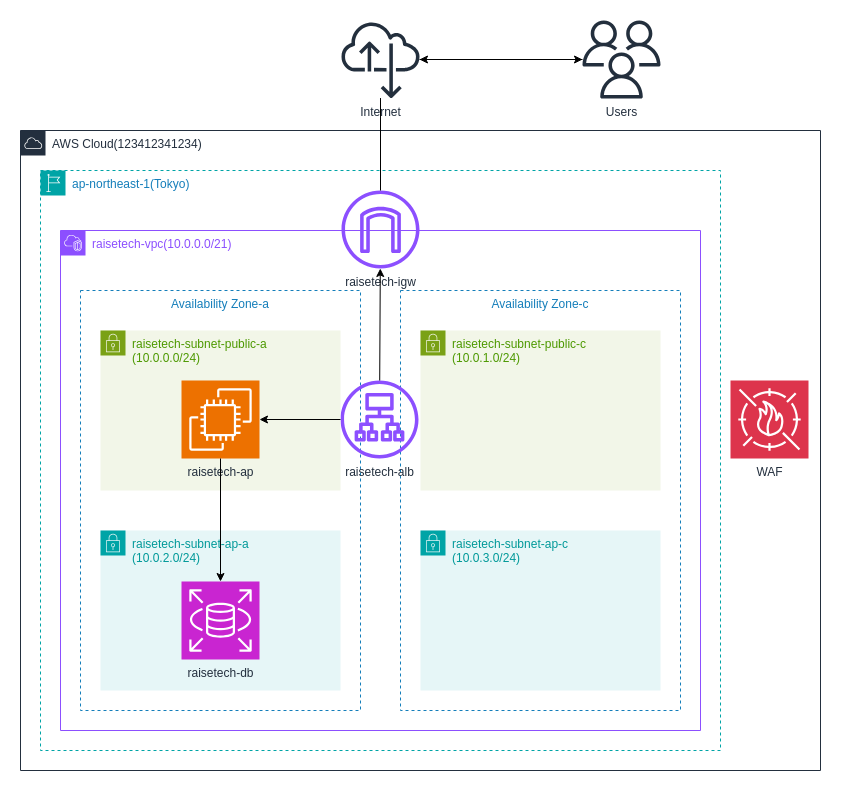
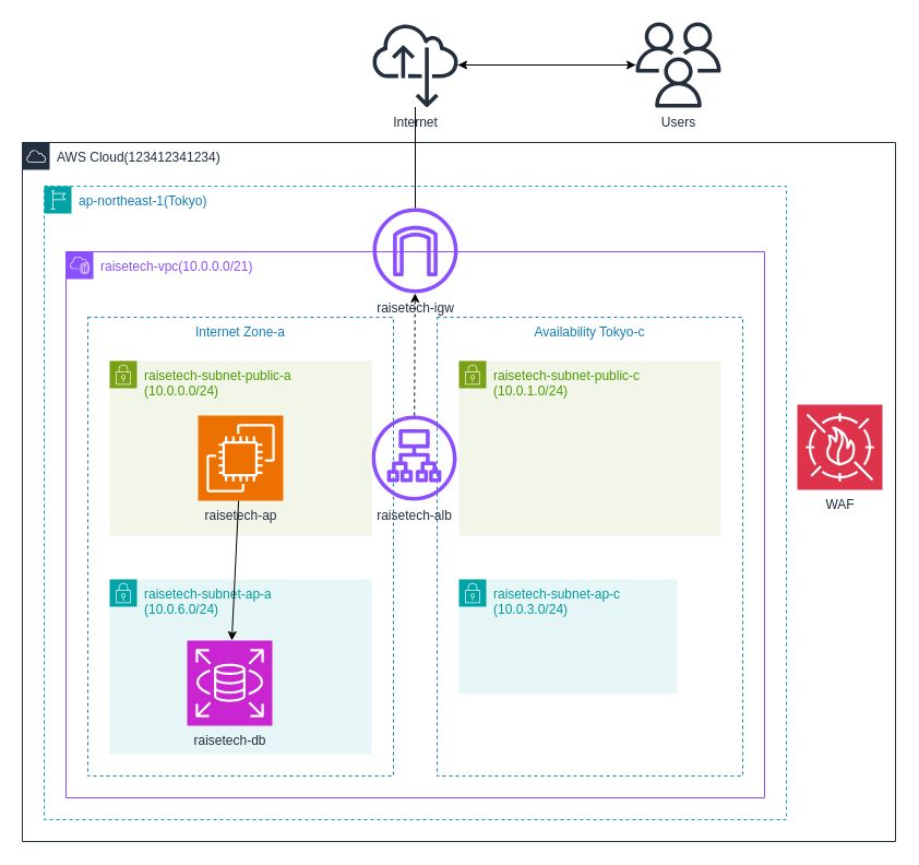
- <mxCell id="4" value="Availability Zone-a" style="fillColor=none;strokeColor=#147EBA;dashed=1;verticalAlign=top;fontStyle=0;fontColor=#147EBA;whiteSpace=wrap;html=1;" parent="1" vertex="1"><mxGeometry x="80" y="290" width="280" height="420" as="geometry" /></mxCell>
+ <mxCell id="4" value="Internet Zone-a" style="fillColor=none;strokeColor=#147EBA;dashed=1;verticalAlign=top;fontStyle=0;fontColor=#147EBA;whiteSpace=wrap;html=1;" parent="1" vertex="1"><mxGeometry x="80" y="290" width="280" height="420" as="geometry" /></mxCell>
- <mxCell id="3" value="Availability Zone-c" style="fillColor=none;strokeColor=#147EBA;dashed=1;verticalAlign=top;fontStyle=0;fontColor=#147EBA;whiteSpace=wrap;html=1;" parent="1" vertex="1"><mxGeometry x="400" y="290" width="280" height="420" as="geometry" /></mxCell>
+ <mxCell id="3" value="Availability Tokyo-c" style="fillColor=none;strokeColor=#147EBA;dashed=1;verticalAlign=top;fontStyle=0;fontColor=#147EBA;whiteSpace=wrap;html=1;" parent="1" vertex="1"><mxGeometry x="400" y="290" width="280" height="420" as="geometry" /></mxCell>
- <mxCell id="11" style="edgeStyle=none;html=1;" parent="8" source="10" target="9" edge="1"><mxGeometry relative="1" as="geometry" /></mxCell>
+ <mxCell id="11" style="edgeStyle=none;html=1;dashed=1;" parent="8" source="10" target="9" edge="1"><mxGeometry relative="1" as="geometry" /></mxCell>
- <mxCell id="14" value="" style="edgeStyle=none;html=1;" parent="1" source="10" target="13" edge="1"><mxGeometry relative="1" as="geometry" /></mxCell>
- <mxCell id="7" value="WAF" style="sketch=0;points=[[0,0,0],[0.25,0,0],[0.5,0,0],[0.75,0,0],[1,0,0],[0,1,0],[0.25,1,0],[0.5,1,0],[0.75,1,0],[1,1,0],[0,0.25,0],[0,0.5,0],[0,0.75,0],[1,0.25,0],[1,0.5,0],[1,0.75,0]];outlineConnect=0;fontColor=#232F3E;fillColor=#DD344C;strokeColor=#ffffff;dashed=0;verticalLabelPosition=bottom;verticalAlign=top;align=center;html=1;fontSize=12;fontStyle=0;aspect=fixed;shape=mxgraph.aws4.resourceIcon;resIcon=mxgraph.aws4.waf;" vertex="1" parent="5"><mxGeometry x="710" y="250" width="78" height="78" as="geometry" /></mxCell>
+ <mxCell id="7" value="WAF" style="sketch=0;points=[[0,0,0],[0.25,0,0],[0.5,0,0],[0.75,0,0],[1,0,0],[0,1,0],[0.25,1,0],[0.5,1,0],[0.75,1,0],[1,1,0],[0,0.25,0],[0,0.5,0],[0,0.75,0],[1,0.25,0],[1,0.5,0],[1,0.75,0]];outlineConnect=0;fontColor=#232F3E;fillColor=#DD344C;strokeColor=#ffffff;dashed=0;verticalLabelPosition=bottom;verticalAlign=top;align=center;html=1;fontSize=12;fontStyle=0;aspect=fixed;shape=mxgraph.aws4.resourceIcon;resIcon=mxgraph.aws4.waf;" vertex="1" parent="5"><mxGeometry x="710" y="240" width="78" height="78" as="geometry" /></mxCell>
- <mxCell id="15" value="&lt;font style=&quot;color: rgb(0, 153, 153);&quot;&gt;raisetech-subnet-ap-a&lt;/font&gt;&lt;div&gt;&lt;font style=&quot;color: rgb(0, 153, 153);&quot;&gt;(10.0.2.0/24)&lt;/font&gt;&lt;/div&gt;" style="points=[[0,0],[0.25,0],[0.5,0],[0.75,0],[1,0],[1,0.25],[1,0.5],[1,0.75],[1,1],[0.75,1],[0.5,1],[0.25,1],[0,1],[0,0.75],[0,0.5],[0,0.25]];outlineConnect=0;gradientColor=none;html=1;whiteSpace=wrap;fontSize=12;fontStyle=0;container=1;pointerEvents=0;collapsible=0;recursiveResize=0;shape=mxgraph.aws4.group;grIcon=mxgraph.aws4.group_security_group;grStroke=0;strokeColor=#00A4A6;fillColor=#E6F6F7;verticalAlign=top;align=left;spacingLeft=30;fontColor=#147EBA;dashed=0;" parent="1" vertex="1"><mxGeometry x="100" y="530" width="240" height="160" as="geometry" /></mxCell>
+ <mxCell id="15" value="&lt;font style=&quot;color: rgb(0, 153, 153);&quot;&gt;raisetech-subnet-ap-a&lt;/font&gt;&lt;div&gt;&lt;font style=&quot;color: rgb(0, 153, 153);&quot;&gt;(10.0.6.0/24)&lt;/font&gt;&lt;/div&gt;" style="points=[[0,0],[0.25,0],[0.5,0],[0.75,0],[1,0],[1,0.25],[1,0.5],[1,0.75],[1,1],[0.75,1],[0.5,1],[0.25,1],[0,1],[0,0.75],[0,0.5],[0,0.25]];outlineConnect=0;gradientColor=none;html=1;whiteSpace=wrap;fontSize=12;fontStyle=0;container=1;pointerEvents=0;collapsible=0;recursiveResize=0;shape=mxgraph.aws4.group;grIcon=mxgraph.aws4.group_security_group;grStroke=0;strokeColor=#00A4A6;fillColor=#E6F6F7;verticalAlign=top;align=left;spacingLeft=30;fontColor=#147EBA;dashed=0;" parent="1" vertex="1"><mxGeometry x="100" y="530" width="240" height="160" as="geometry" /></mxCell>
- <mxCell id="18" value="&lt;font style=&quot;color: rgb(0, 153, 153);&quot;&gt;raisetech-subnet-ap-c&lt;/font&gt;&lt;div&gt;&lt;font style=&quot;color: rgb(0, 153, 153);&quot;&gt;(10.0.3.0/24)&lt;/font&gt;&lt;/div&gt;" style="points=[[0,0],[0.25,0],[0.5,0],[0.75,0],[1,0],[1,0.25],[1,0.5],[1,0.75],[1,1],[0.75,1],[0.5,1],[0.25,1],[0,1],[0,0.75],[0,0.5],[0,0.25]];outlineConnect=0;gradientColor=none;html=1;whiteSpace=wrap;fontSize=12;fontStyle=0;container=1;pointerEvents=0;collapsible=0;recursiveResize=0;shape=mxgraph.aws4.group;grIcon=mxgraph.aws4.group_security_group;grStroke=0;strokeColor=#00A4A6;fillColor=#E6F6F7;verticalAlign=top;align=left;spacingLeft=30;fontColor=#147EBA;dashed=0;" parent="1" vertex="1"><mxGeometry x="420" y="530" width="240" height="160" as="geometry" /></mxCell>
+ <mxCell id="18" value="&lt;font style=&quot;color: rgb(0, 153, 153);&quot;&gt;raisetech-subnet-ap-c&lt;/font&gt;&lt;div&gt;&lt;font style=&quot;color: rgb(0, 153, 153);&quot;&gt;(10.0.3.0/24)&lt;/font&gt;&lt;/div&gt;" style="points=[[0,0],[0.25,0],[0.5,0],[0.75,0],[1,0],[1,0.25],[1,0.5],[1,0.75],[1,1],[0.75,1],[0.5,1],[0.25,1],[0,1],[0,0.75],[0,0.5],[0,0.25]];outlineConnect=0;gradientColor=none;html=1;whiteSpace=wrap;fontSize=12;fontStyle=0;container=1;pointerEvents=0;collapsible=0;recursiveResize=0;shape=mxgraph.aws4.group;grIcon=mxgraph.aws4.group_security_group;grStroke=0;strokeColor=#00A4A6;fillColor=#E6F6F7;verticalAlign=top;align=left;spacingLeft=30;fontColor=#147EBA;dashed=0;" parent="1" vertex="1"><mxGeometry x="420" y="530" width="200" height="105" as="geometry" /></mxCell>
- <mxCell id="16" value="raisetech-db" style="points=[[0,0,0],[0.25,0,0],[0.5,0,0],[0.75,0,0],[1,0,0],[0,1,0],[0.25,1,0],[0.5,1,0],[0.75,1,0],[1,1,0],[0,0.25,0],[0,0.5,0],[0,0.75,0],[1,0.25,0],[1,0.5,0],[1,0.75,0]];outlineConnect=0;fontColor=#232F3E;fillColor=#C925D1;strokeColor=#ffffff;dashed=0;verticalLabelPosition=bottom;verticalAlign=top;align=center;html=1;fontSize=12;fontStyle=0;aspect=fixed;shape=mxgraph.aws4.resourceIcon;resIcon=mxgraph.aws4.rds;" parent="15" vertex="1"><mxGeometry x="81" y="51" width="78" height="78" as="geometry" /></mxCell>
+ <mxCell id="16" value="raisetech-db" style="points=[[0,0,0],[0.25,0,0],[0.5,0,0],[0.75,0,0],[1,0,0],[0,1,0],[0.25,1,0],[0.5,1,0],[0.75,1,0],[1,1,0],[0,0.25,0],[0,0.5,0],[0,0.75,0],[1,0.25,0],[1,0.5,0],[1,0.75,0]];outlineConnect=0;fontColor=#232F3E;fillColor=#C925D1;strokeColor=#ffffff;dashed=0;verticalLabelPosition=bottom;verticalAlign=top;align=center;html=1;fontSize=12;fontStyle=0;aspect=fixed;shape=mxgraph.aws4.resourceIcon;resIcon=mxgraph.aws4.rds;" parent="15" vertex="1"><mxGeometry x="71" y="56" width="78" height="78" as="geometry" /></mxCell>
